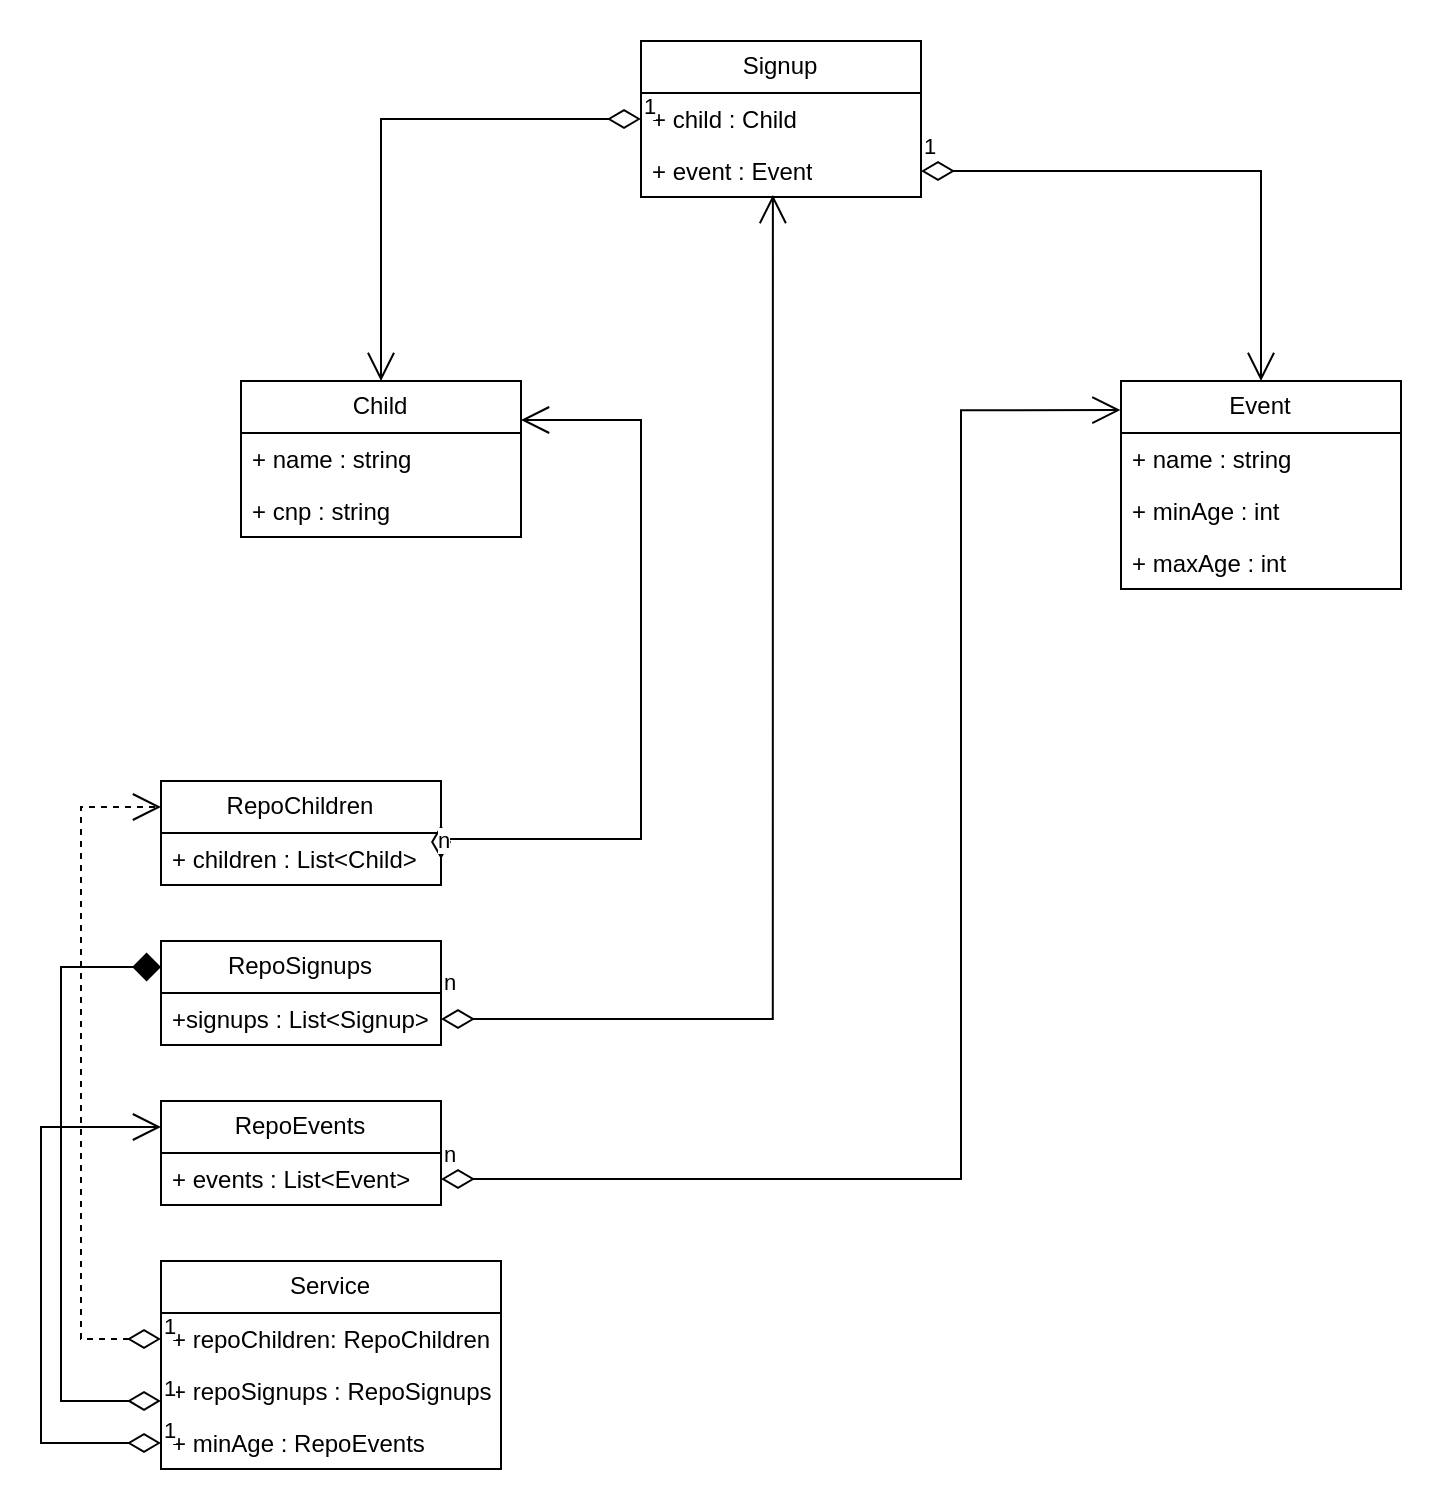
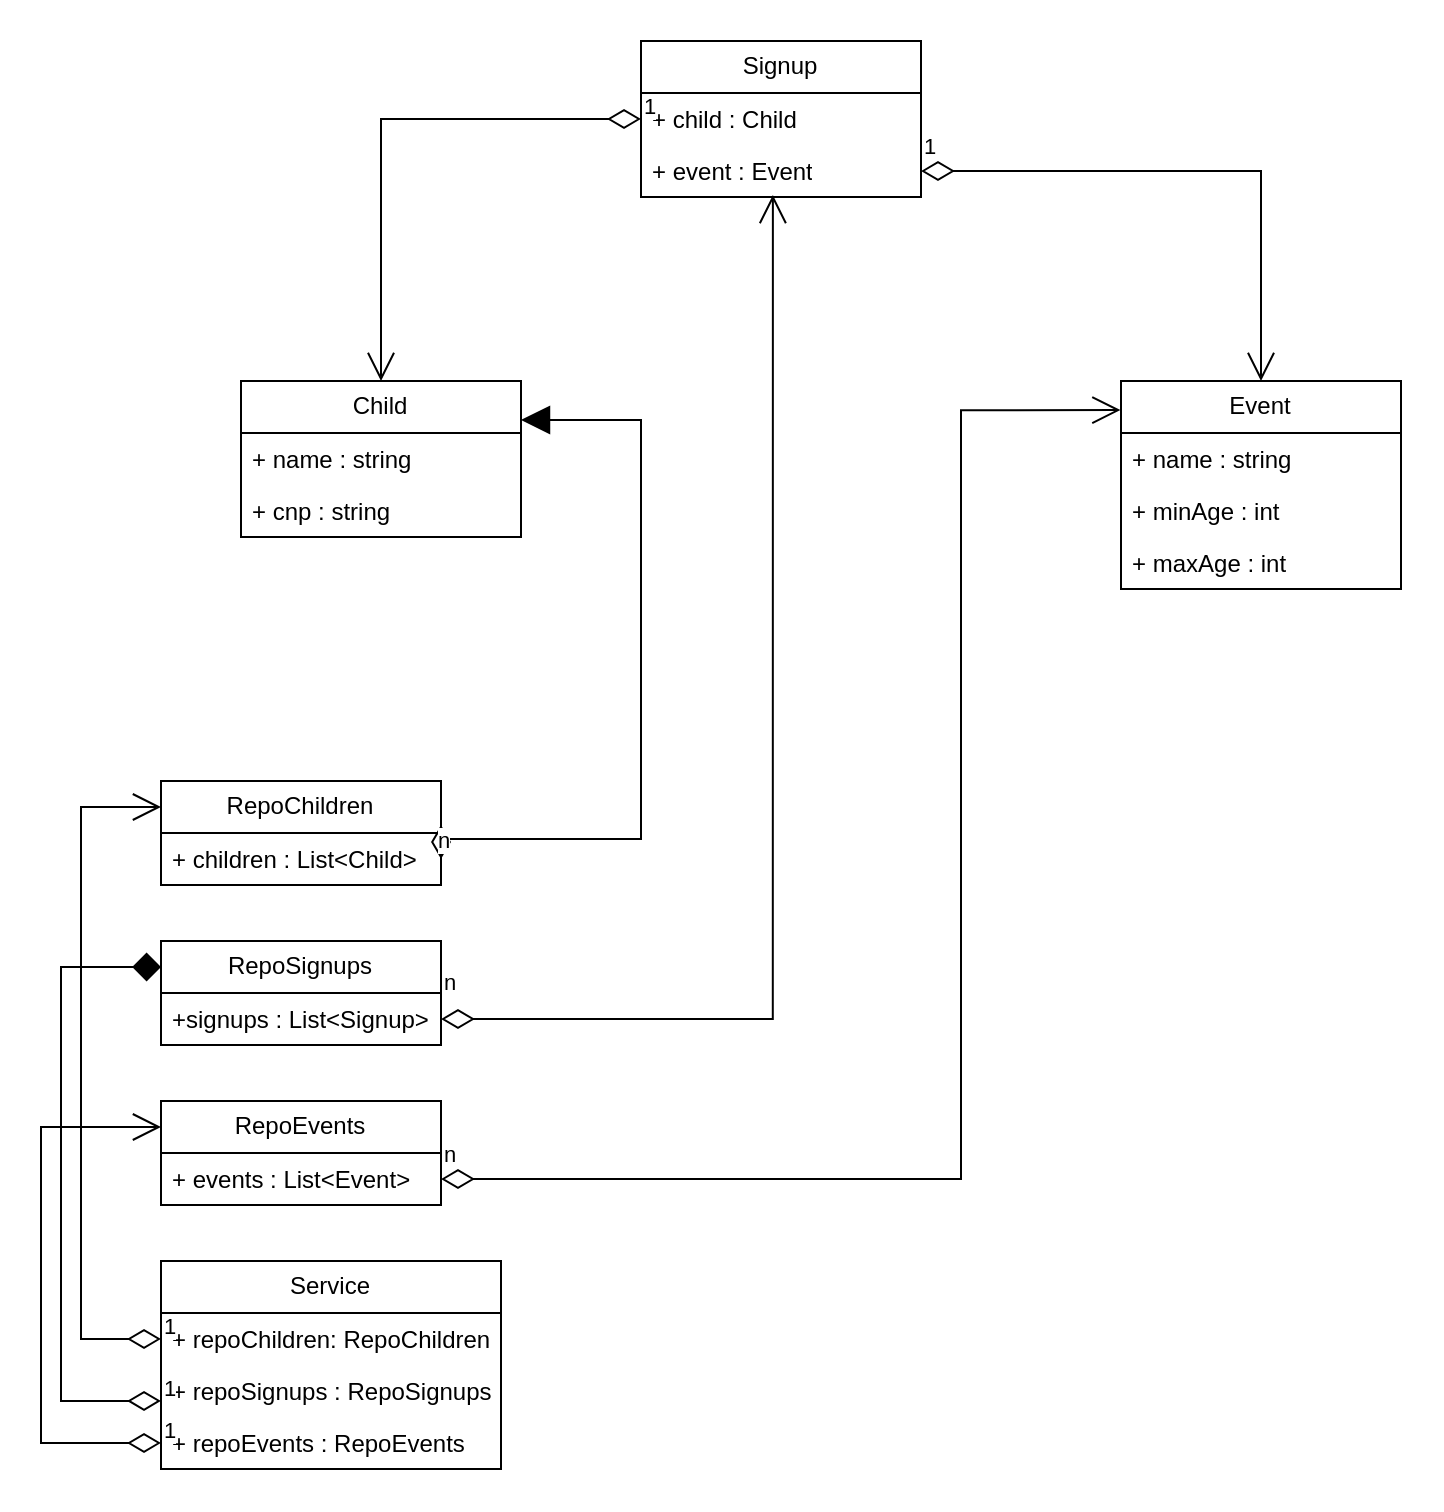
- <mxCell id="22" value="n" style="endArrow=open;html=1;endSize=12;startArrow=diamondThin;startSize=14;startFill=0;edgeStyle=orthogonalEdgeStyle;align=left;verticalAlign=bottom;rounded=0;exitX=1;exitY=0.5;exitDx=0;exitDy=0;entryX=1;entryY=0.25;entryDx=0;entryDy=0;" edge="1" parent="1" source="18" target="2"><mxGeometry x="-1" y="3" relative="1" as="geometry"><mxPoint x="400" y="440" as="sourcePoint" /><mxPoint x="560" y="440" as="targetPoint" /><Array as="points"><mxPoint x="320" y="419" /><mxPoint x="320" y="210" /></Array></mxGeometry></mxCell>
+ <mxCell id="22" value="n" style="endArrow=block;html=1;endSize=12;startArrow=diamondThin;startSize=14;startFill=0;edgeStyle=orthogonalEdgeStyle;align=left;verticalAlign=bottom;rounded=0;exitX=1;exitY=0.5;exitDx=0;exitDy=0;entryX=1;entryY=0.25;entryDx=0;entryDy=0;" edge="1" parent="1" source="18" target="2"><mxGeometry x="-1" y="3" relative="1" as="geometry"><mxPoint x="400" y="440" as="sourcePoint" /><mxPoint x="560" y="440" as="targetPoint" /><Array as="points"><mxPoint x="320" y="419" /><mxPoint x="320" y="210" /></Array></mxGeometry></mxCell>
- <mxCell id="27" value="1" style="endArrow=open;html=1;endSize=12;startArrow=diamondThin;startSize=14;startFill=0;edgeStyle=orthogonalEdgeStyle;align=left;verticalAlign=bottom;rounded=0;exitX=0;exitY=0.5;exitDx=0;exitDy=0;entryX=0;entryY=0.25;entryDx=0;entryDy=0;dashed=1;" edge="1" parent="1" source="24" target="17"><mxGeometry x="-1" y="3" relative="1" as="geometry"><mxPoint x="290" y="540" as="sourcePoint" /><mxPoint x="450" y="540" as="targetPoint" /><Array as="points"><mxPoint x="40" y="669" /><mxPoint x="40" y="403" /></Array></mxGeometry></mxCell>
+ <mxCell id="27" value="1" style="endArrow=open;html=1;endSize=12;startArrow=diamondThin;startSize=14;startFill=0;edgeStyle=orthogonalEdgeStyle;align=left;verticalAlign=bottom;rounded=0;exitX=0;exitY=0.5;exitDx=0;exitDy=0;entryX=0;entryY=0.25;entryDx=0;entryDy=0;" edge="1" parent="1" source="24" target="17"><mxGeometry x="-1" y="3" relative="1" as="geometry"><mxPoint x="290" y="540" as="sourcePoint" /><mxPoint x="450" y="540" as="targetPoint" /><Array as="points"><mxPoint x="40" y="669" /><mxPoint x="40" y="403" /></Array></mxGeometry></mxCell>
- <mxCell id="26" value="+ minAge : RepoEvents" style="text;strokeColor=none;fillColor=none;align=left;verticalAlign=top;spacingLeft=4;spacingRight=4;overflow=hidden;rotatable=0;points=[[0,0.5],[1,0.5]];portConstraint=eastwest;whiteSpace=wrap;html=1;" vertex="1" parent="23"><mxGeometry y="78" width="170" height="26" as="geometry" /></mxCell>
+ <mxCell id="26" value="+ repoEvents : RepoEvents" style="text;strokeColor=none;fillColor=none;align=left;verticalAlign=top;spacingLeft=4;spacingRight=4;overflow=hidden;rotatable=0;points=[[0,0.5],[1,0.5]];portConstraint=eastwest;whiteSpace=wrap;html=1;" vertex="1" parent="23"><mxGeometry y="78" width="170" height="26" as="geometry" /></mxCell>
